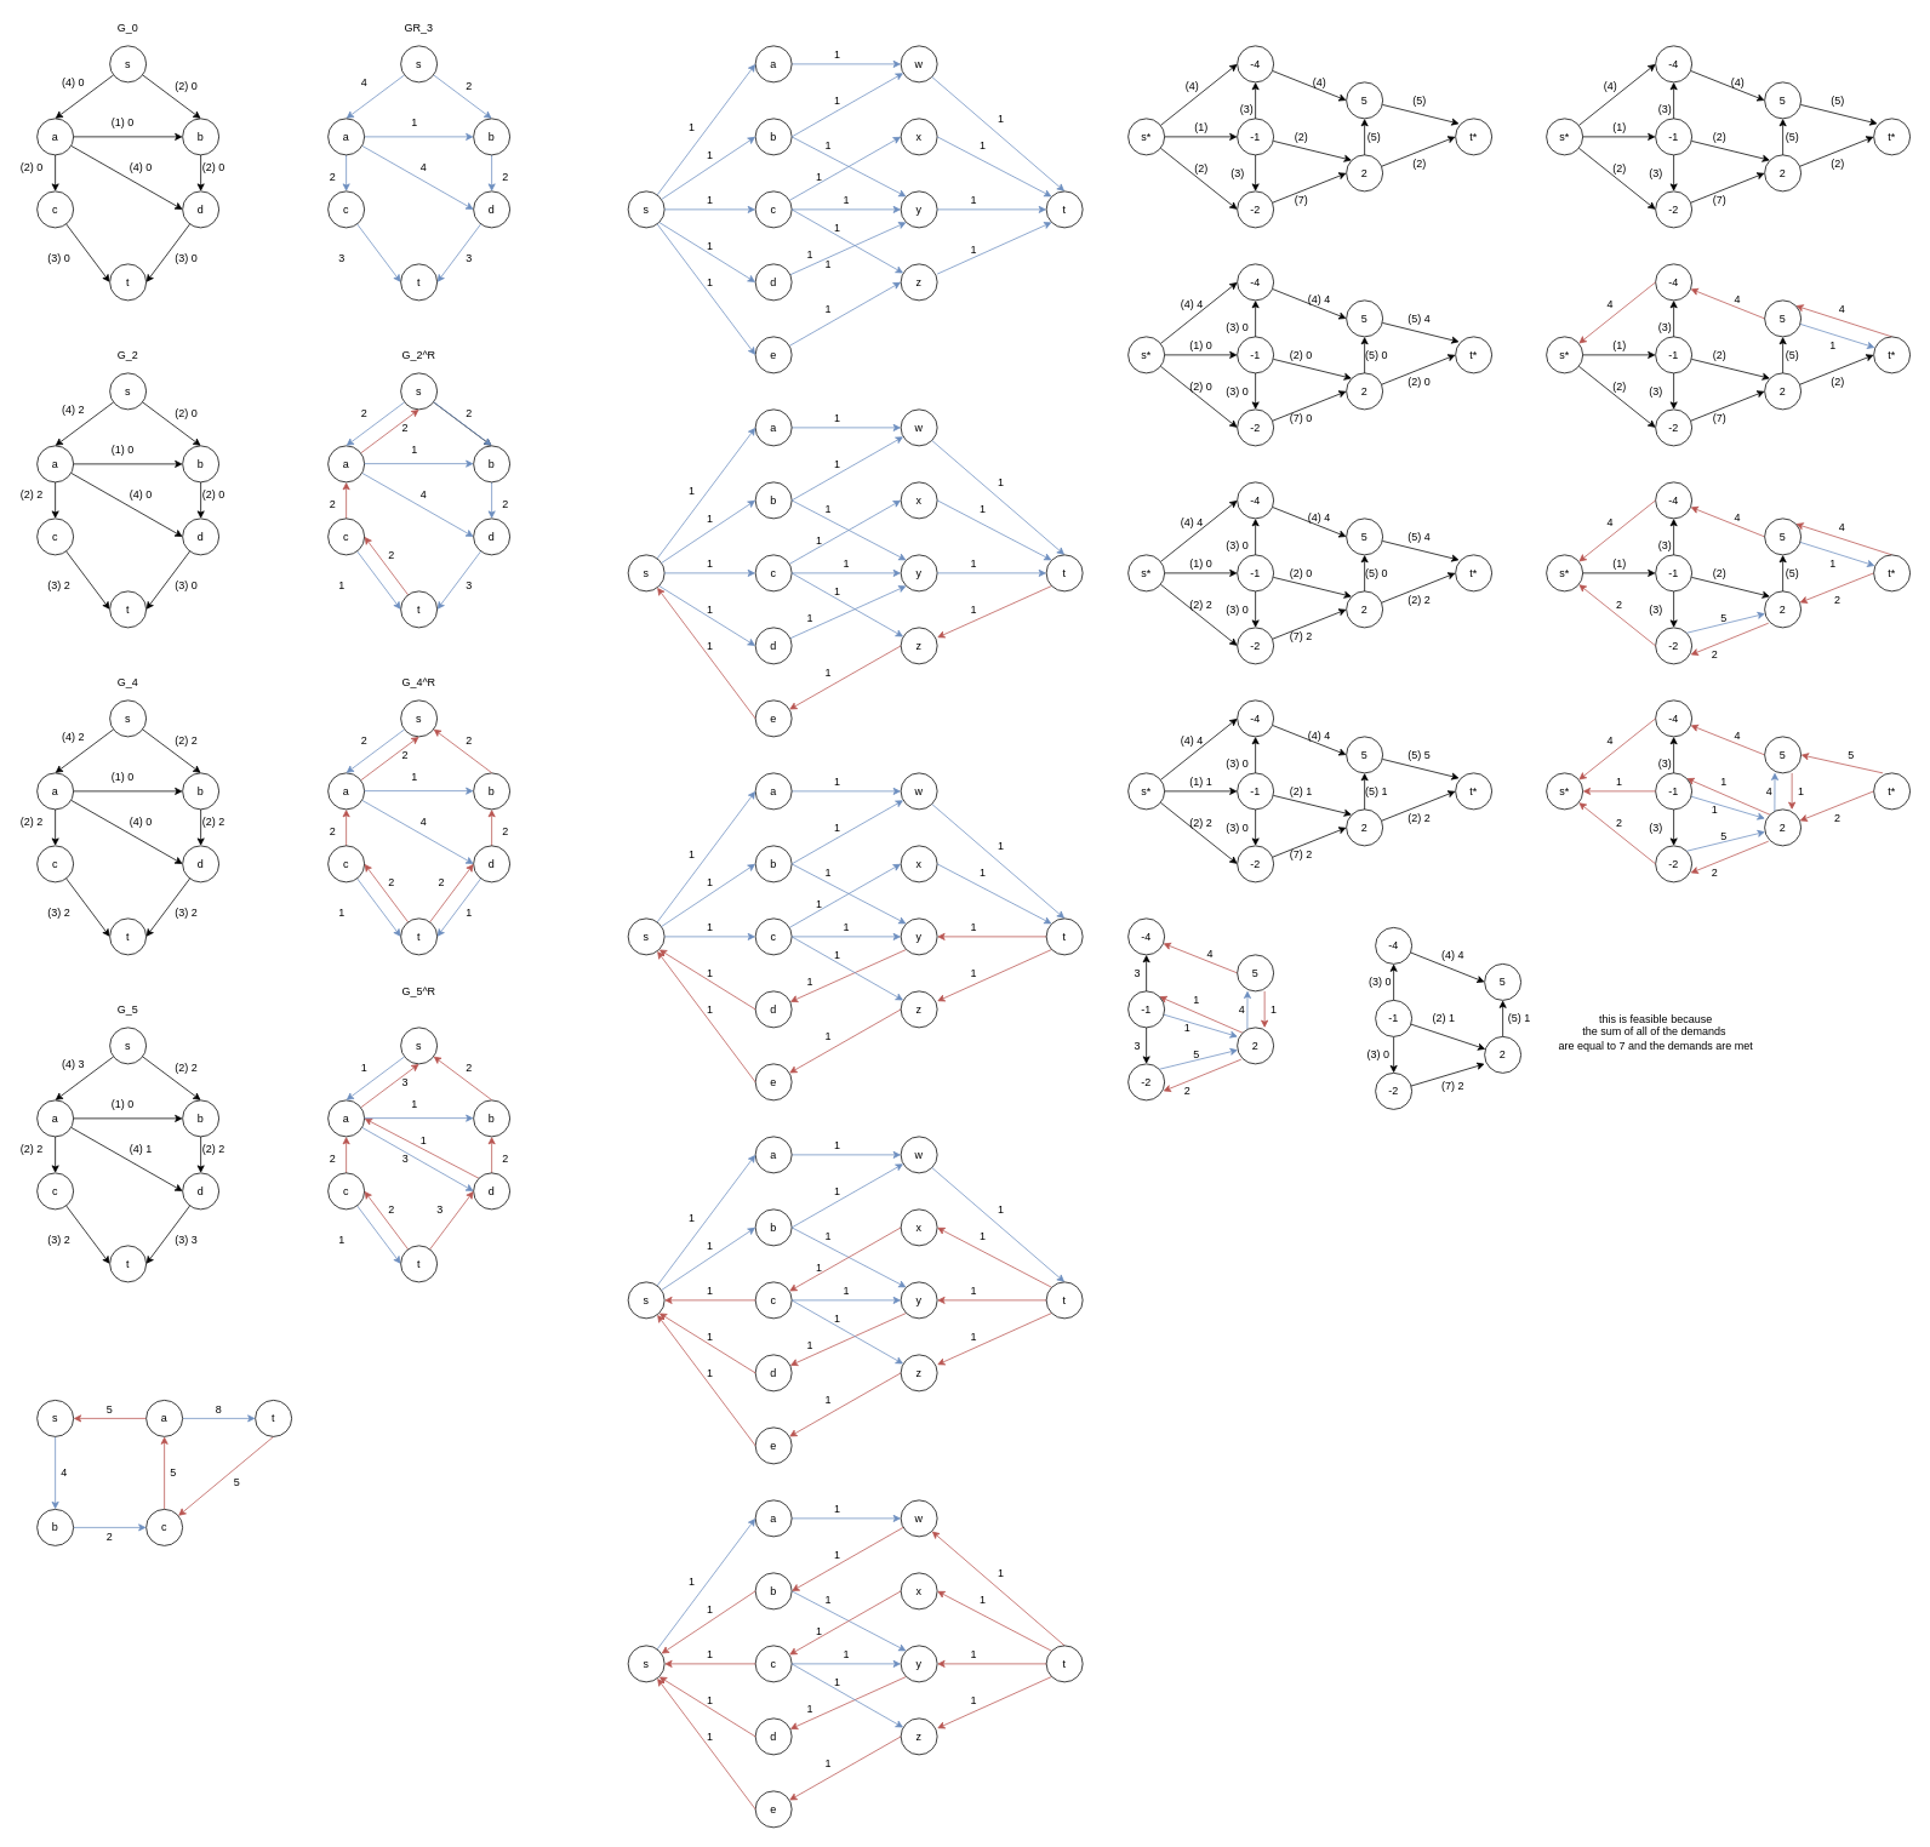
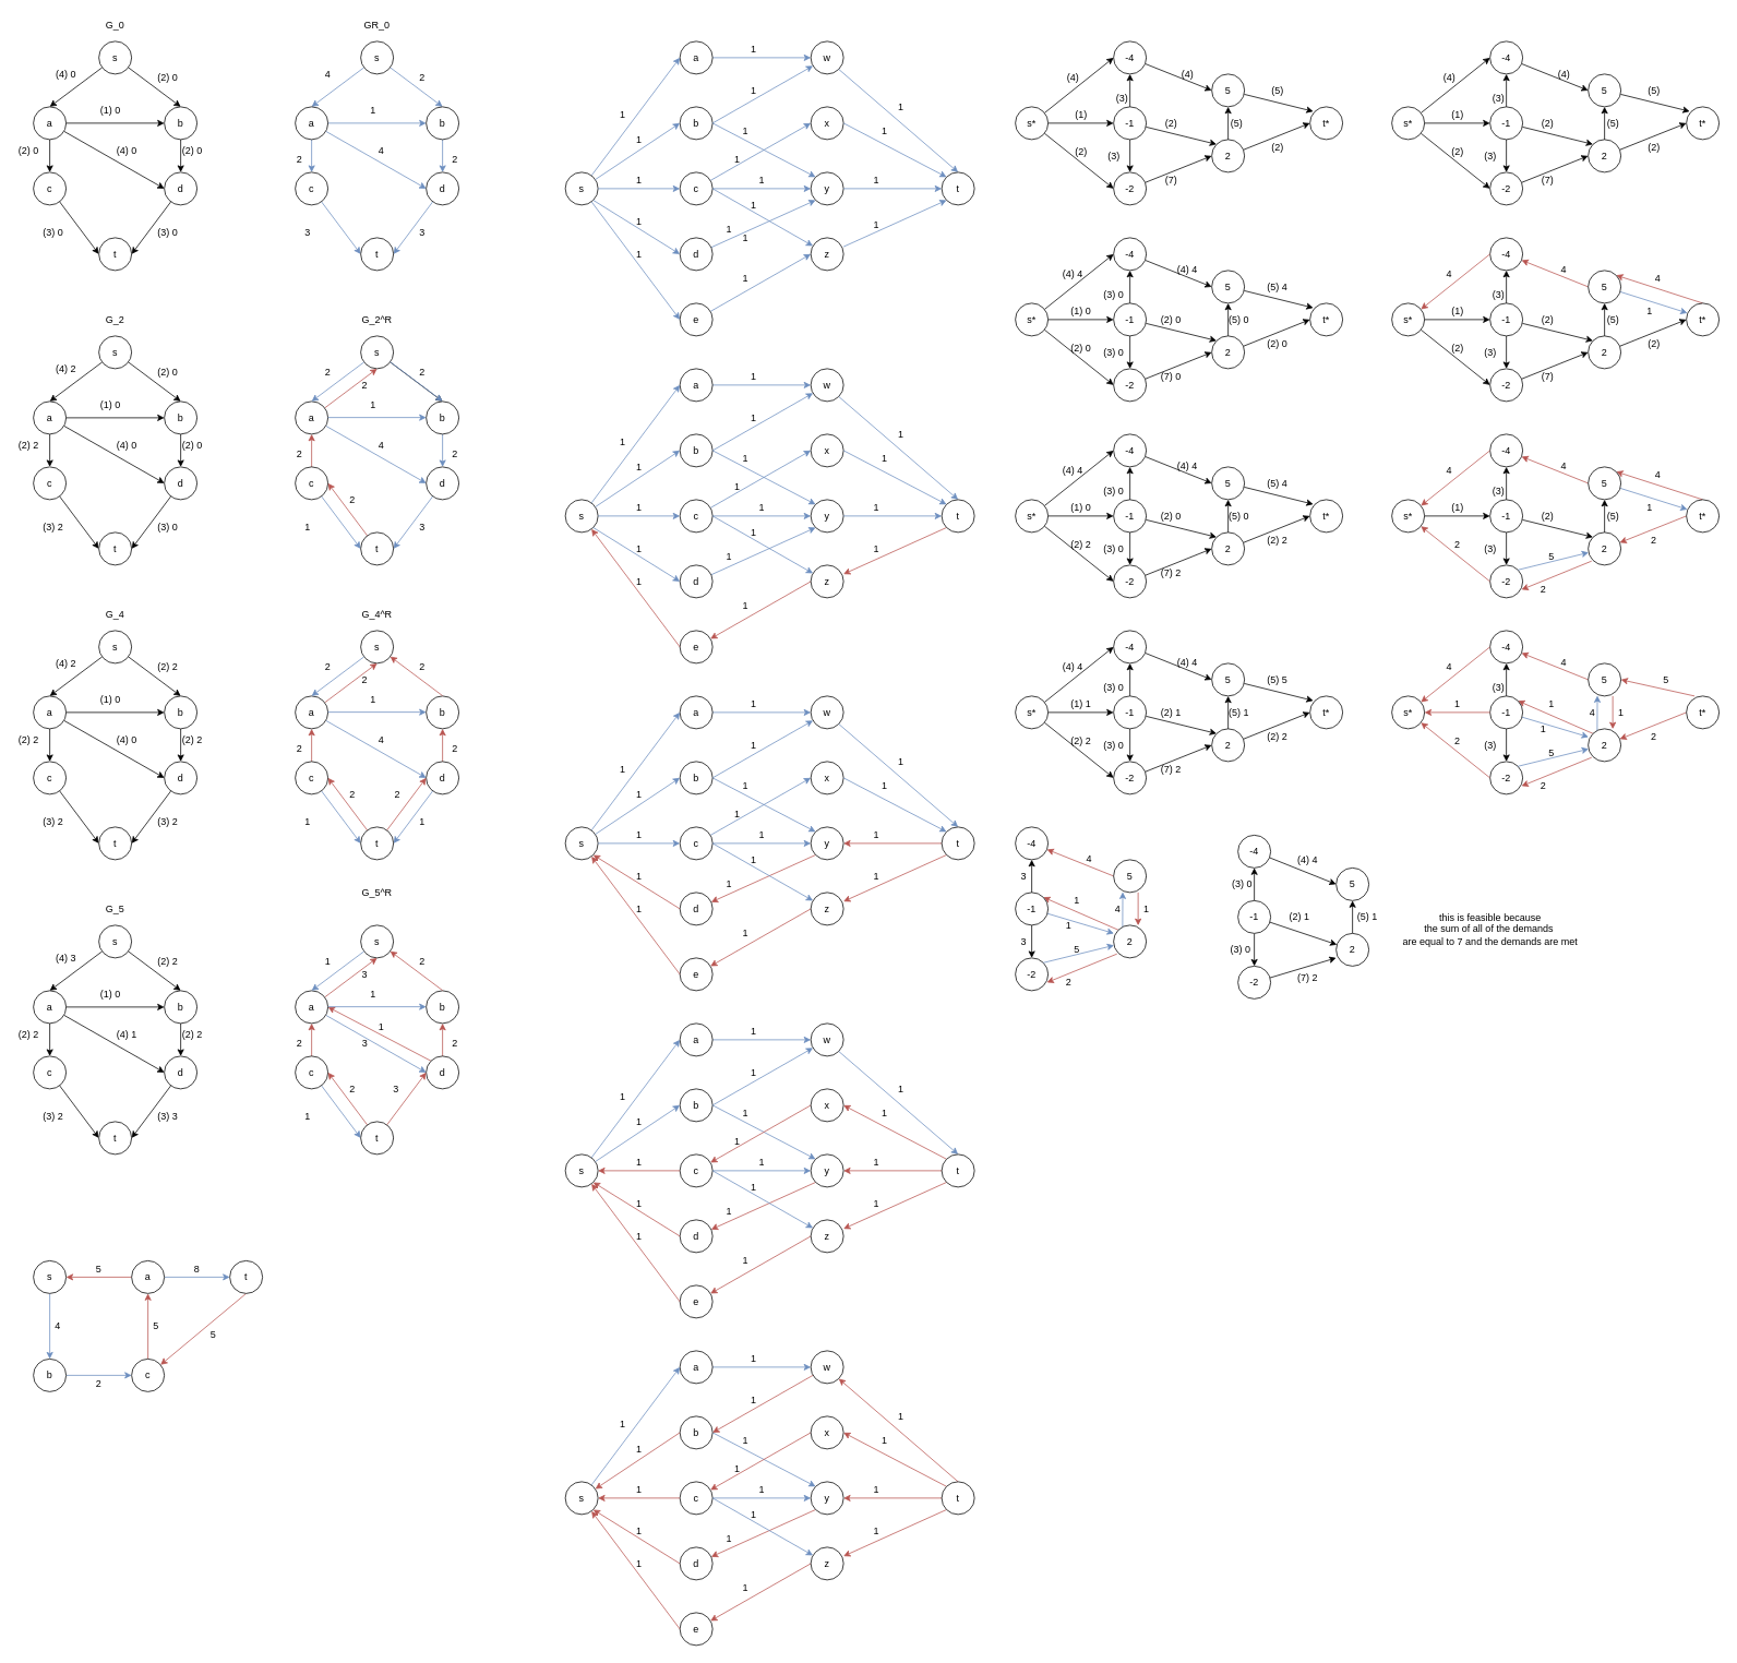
- <mxCell id="51" value="GR_3" style="text;html=1;strokeColor=none;fillColor=none;align=center;verticalAlign=middle;whiteSpace=wrap;rounded=0;" vertex="1" parent="1"><mxGeometry x="440" y="20" width="40" height="20" as="geometry" /></mxCell>
+ <mxCell id="51" value="GR_0" style="text;html=1;strokeColor=none;fillColor=none;align=center;verticalAlign=middle;whiteSpace=wrap;rounded=0;" vertex="1" parent="1"><mxGeometry x="440" y="20" width="40" height="20" as="geometry" /></mxCell>
